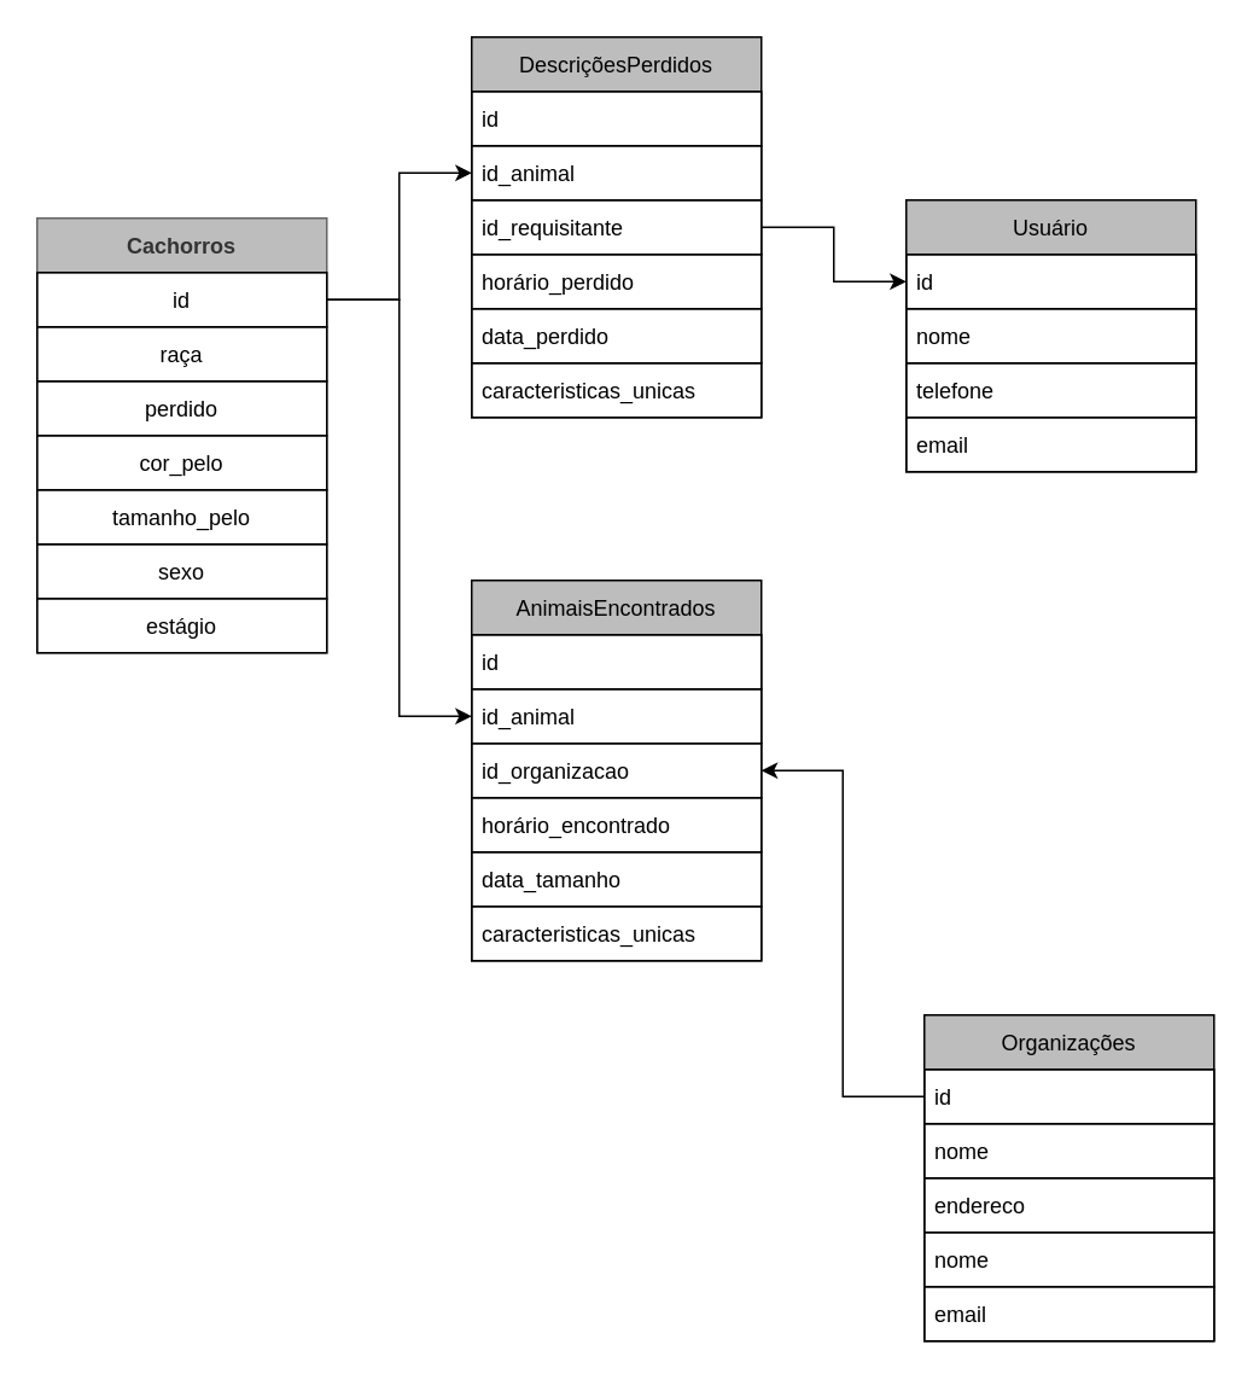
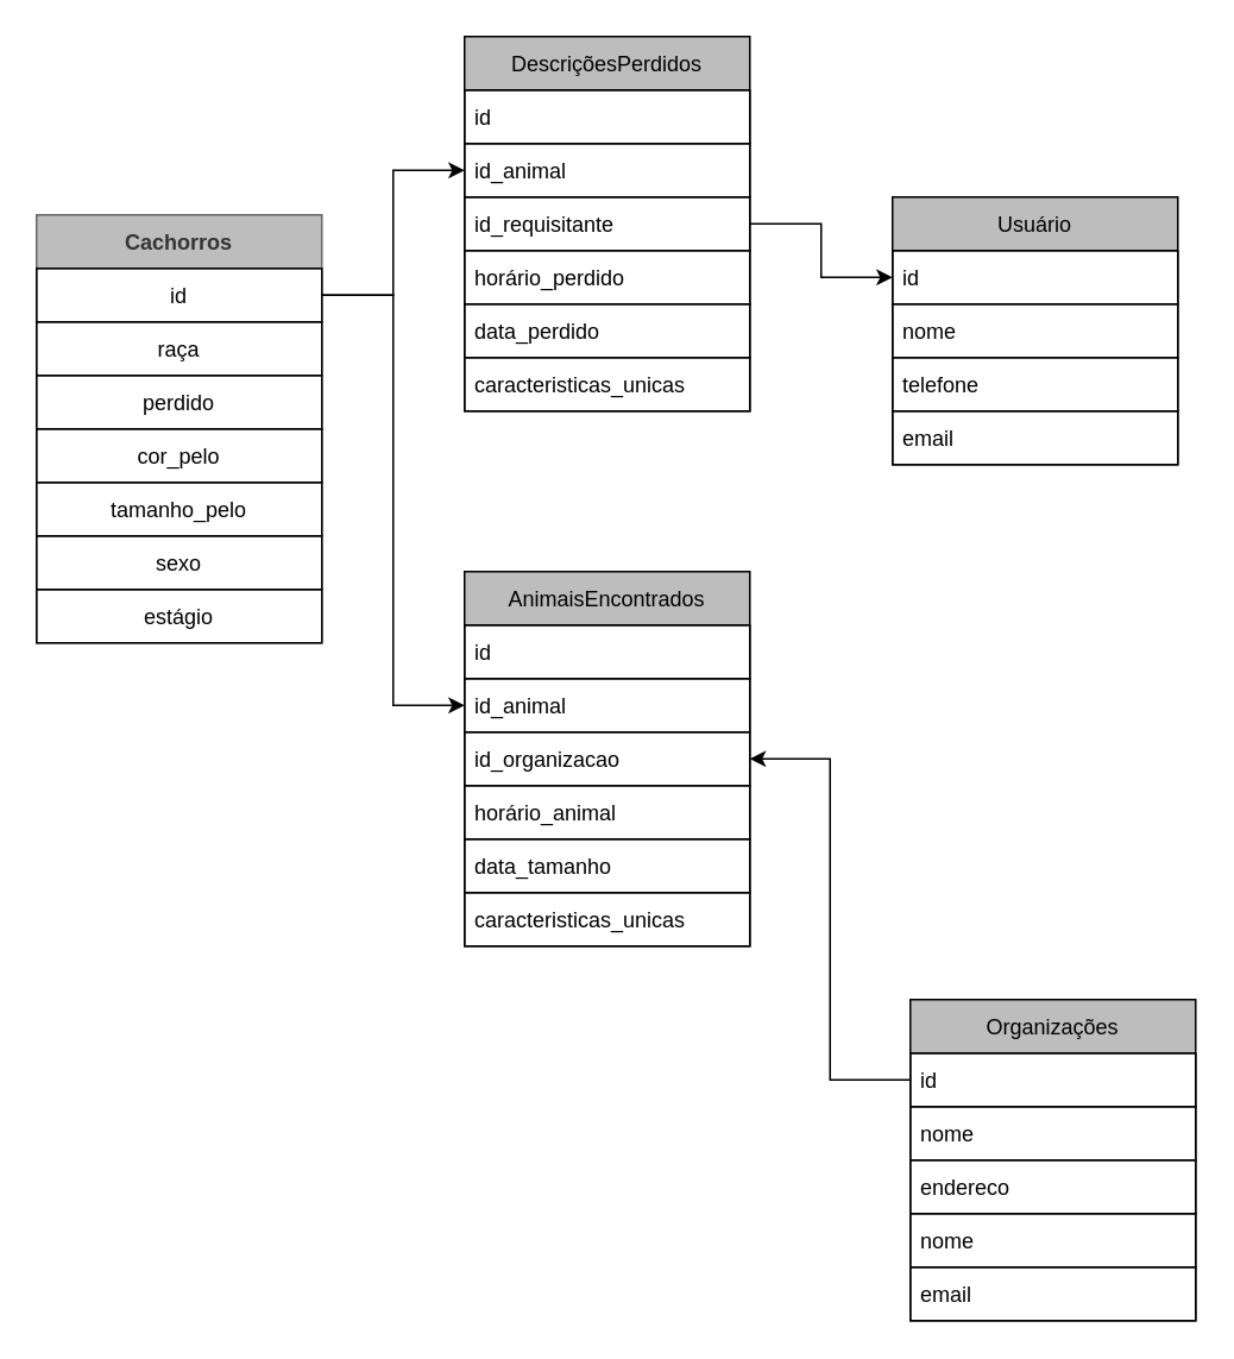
- <mxCell id="27" value="horário_encontrado" style="text;strokeColor=default;fillColor=none;align=left;verticalAlign=middle;spacingLeft=4;spacingRight=4;overflow=hidden;points=[[0,0.5],[1,0.5]];portConstraint=eastwest;rotatable=0;" vertex="1" parent="23"><mxGeometry y="120" width="160" height="30" as="geometry" /></mxCell>
+ <mxCell id="27" value="horário_animal" style="text;strokeColor=default;fillColor=none;align=left;verticalAlign=middle;spacingLeft=4;spacingRight=4;overflow=hidden;points=[[0,0.5],[1,0.5]];portConstraint=eastwest;rotatable=0;" vertex="1" parent="23"><mxGeometry y="120" width="160" height="30" as="geometry" /></mxCell>
